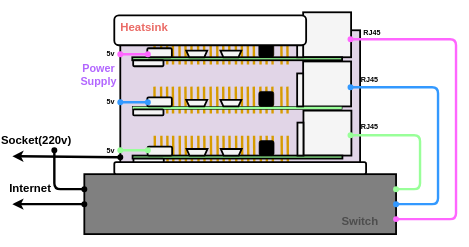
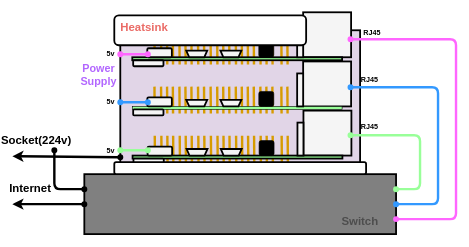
- <mxCell id="8" value="Socket(220v)" style="text;html=1;strokeColor=none;fillColor=none;align=center;verticalAlign=middle;whiteSpace=wrap;rounded=0;opacity=90;fontSize=19;fontStyle=1" parent="1" vertex="1"><mxGeometry x="30" y="220" width="60" height="30" as="geometry" /></mxCell>
+ <mxCell id="8" value="Socket(224v)" style="text;html=1;strokeColor=none;fillColor=none;align=center;verticalAlign=middle;whiteSpace=wrap;rounded=0;opacity=90;fontSize=19;fontStyle=1" parent="1" vertex="1"><mxGeometry x="30" y="220" width="60" height="30" as="geometry" /></mxCell>
